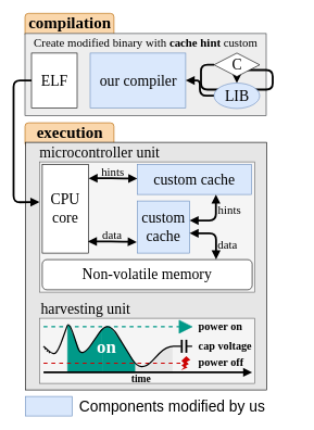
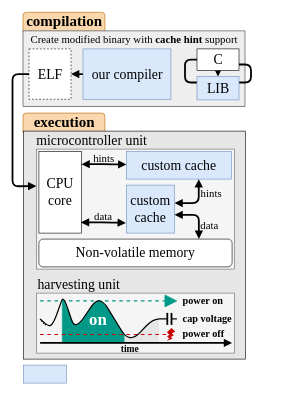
- <mxCell id="18" value="Create modified binary with &lt;b&gt;cache hint&lt;/b&gt; custom" style="text;html=1;strokeColor=none;fillColor=none;align=center;verticalAlign=middle;whiteSpace=wrap;rounded=0;fontFamily=Linux Biolinum;fontSource=https%3A%2F%2Ffonts.googleapis.com%2Fcss%3Ffamily%3DLinux%2BBiolinum;fontSize=18;" parent="1" vertex="1"><mxGeometry x="38" y="54" width="370" height="24" as="geometry" /></mxCell>
+ <mxCell id="18" value="Create modified binary with &lt;b&gt;cache hint&lt;/b&gt; support" style="text;html=1;strokeColor=none;fillColor=none;align=center;verticalAlign=middle;whiteSpace=wrap;rounded=0;fontFamily=Linux Biolinum;fontSource=https%3A%2F%2Ffonts.googleapis.com%2Fcss%3Ffamily%3DLinux%2BBiolinum;fontSize=18;" parent="1" vertex="1"><mxGeometry x="38" y="54" width="370" height="24" as="geometry" /></mxCell>
- <mxCell id="8" value="&lt;font data-font-src=&quot;https://fonts.googleapis.com/css?family=Linux+Biolinum&quot; style=&quot;font-size: 23px;&quot;&gt;C&lt;/font&gt;" style="rhombus;whiteSpace=wrap;html=1;fontSize=23;fontFamily=Linux Biolinum;fontSource=https%3A%2F%2Ffonts.googleapis.com%2Fcss%3Ffamily%3DLinux%2BBiolinum;" parent="1" vertex="1"><mxGeometry x="327.5" y="81" width="70" height="36" as="geometry" /></mxCell>
+ <mxCell id="8" value="&lt;font data-font-src=&quot;https://fonts.googleapis.com/css?family=Linux+Biolinum&quot; style=&quot;font-size: 23px;&quot;&gt;C&lt;/font&gt;" style="rounded=0;whiteSpace=wrap;html=1;fontSize=23;fontFamily=Linux Biolinum;fontSource=https%3A%2F%2Ffonts.googleapis.com%2Fcss%3Ffamily%3DLinux%2BBiolinum;" parent="1" vertex="1"><mxGeometry x="327.5" y="81" width="70" height="36" as="geometry" /></mxCell>
- <mxCell id="13" value="ELF" style="rounded=0;whiteSpace=wrap;html=1;fontSize=23;fontFamily=Linux Biolinum;fontSource=https%3A%2F%2Ffonts.googleapis.com%2Fcss%3Ffamily%3DLinux%2BBiolinum;" parent="1" vertex="1"><mxGeometry x="47.5" y="81" width="70" height="84" as="geometry" /></mxCell>
+ <mxCell id="13" value="ELF" style="rounded=0;whiteSpace=wrap;html=1;fontSize=23;fontFamily=Linux Biolinum;fontSource=https%3A%2F%2Ffonts.googleapis.com%2Fcss%3Ffamily%3DLinux%2BBiolinum;dashed=1;" parent="1" vertex="1"><mxGeometry x="47.5" y="81" width="70" height="84" as="geometry" /></mxCell>
+ <mxCell id="9" style="edgeStyle=orthogonalEdgeStyle;rounded=1;orthogonalLoop=1;jettySize=auto;html=1;exitX=0;exitY=0.5;exitDx=0;exitDy=0;startArrow=none;startFill=0;endArrow=block;endFill=1;strokeWidth=3;fontFamily=Linux Biolinum;fontSource=https%3A%2F%2Ffonts.googleapis.com%2Fcss%3Ffamily%3DLinux%2BBiolinum;fontSize=26;" parent="1" source="10" target="13" edge="1"><mxGeometry relative="1" as="geometry" /></mxCell>
- <mxCell id="11" style="edgeStyle=orthogonalEdgeStyle;rounded=1;orthogonalLoop=1;jettySize=auto;html=1;exitX=0;exitY=0.5;exitDx=0;exitDy=0;entryX=1;entryY=0.5;entryDx=0;entryDy=0;startArrow=none;startFill=0;endArrow=block;endFill=1;strokeWidth=3;fontFamily=Linux Biolinum;fontSource=https%3A%2F%2Ffonts.googleapis.com%2Fcss%3Ffamily%3DLinux%2BBiolinum;fontSize=26;" parent="1" source="12" target="10" edge="1"><mxGeometry relative="1" as="geometry" /></mxCell>
- <mxCell id="12" value="&lt;font data-font-src=&quot;https://fonts.googleapis.com/css?family=Linux+Biolinum&quot; style=&quot;font-size: 23px;&quot;&gt;LIB&lt;/font&gt;" style="ellipse;whiteSpace=wrap;html=1;fontSize=23;fontFamily=Linux Biolinum;fontSource=https%3A%2F%2Ffonts.googleapis.com%2Fcss%3Ffamily%3DLinux%2BBiolinum;strokeColor=#6c8ebf;fillColor=#dae8fc;" parent="1" vertex="1"><mxGeometry x="327.5" y="127" width="70" height="39" as="geometry" /></mxCell>
+ <mxCell id="12" value="&lt;font data-font-src=&quot;https://fonts.googleapis.com/css?family=Linux+Biolinum&quot; style=&quot;font-size: 23px;&quot;&gt;LIB&lt;/font&gt;" style="rounded=0;whiteSpace=wrap;html=1;fontSize=23;fontFamily=Linux Biolinum;fontSource=https%3A%2F%2Ffonts.googleapis.com%2Fcss%3Ffamily%3DLinux%2BBiolinum;strokeColor=#6c8ebf;fillColor=#dae8fc;" parent="1" vertex="1"><mxGeometry x="327.5" y="127" width="70" height="39" as="geometry" /></mxCell>
- <mxCell id="51" value="Components modified by us" style="text;html=1;strokeColor=none;fillColor=none;align=center;verticalAlign=middle;whiteSpace=wrap;rounded=0;fontSize=23;" vertex="1" parent="1"><mxGeometry x="117.5" y="613" width="290.5" height="20" as="geometry" /></mxCell>
